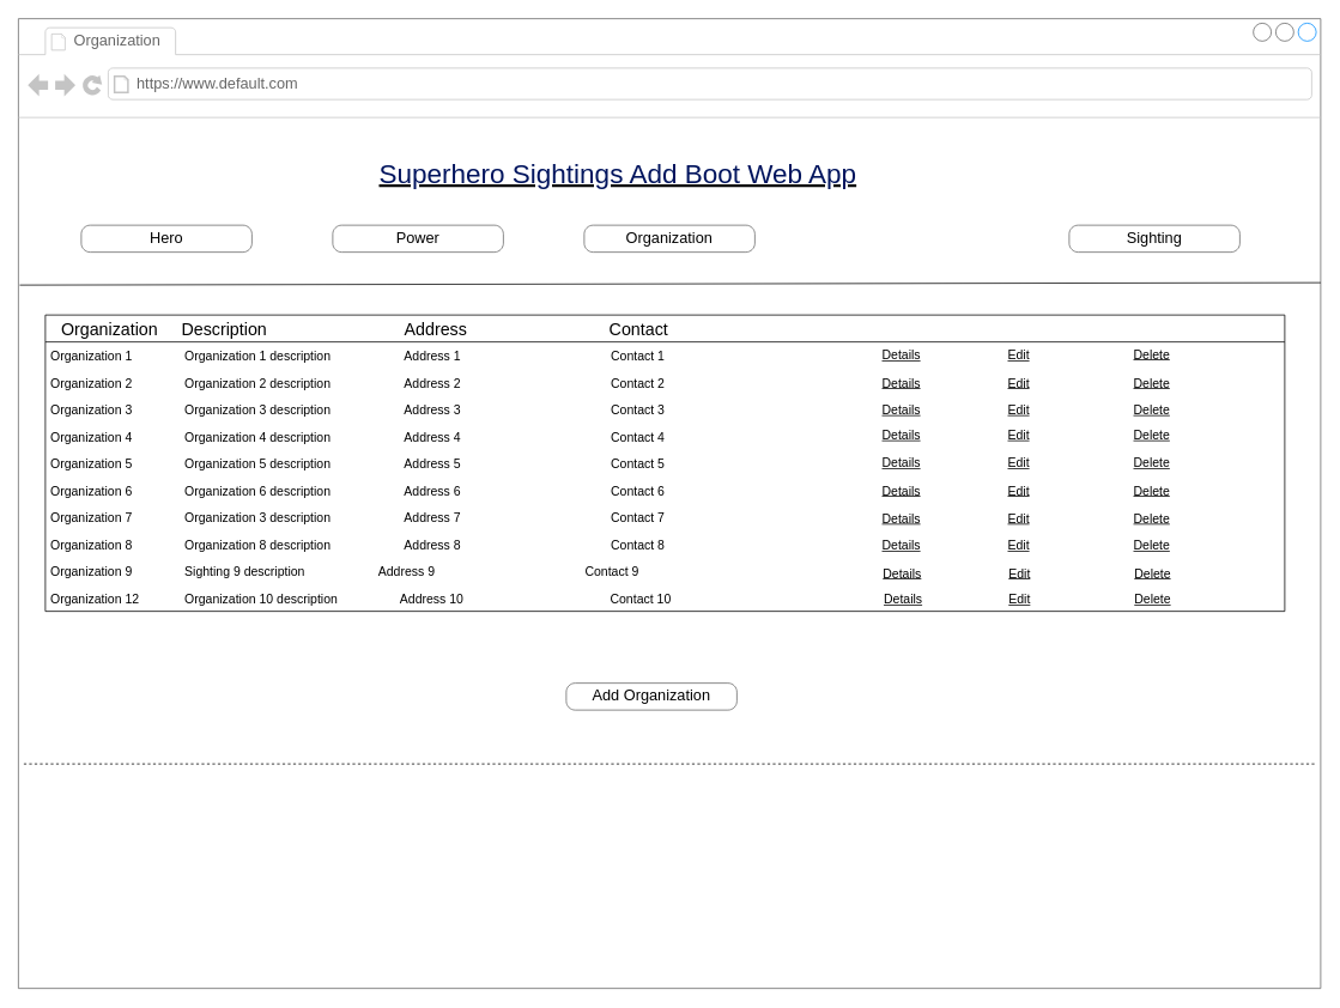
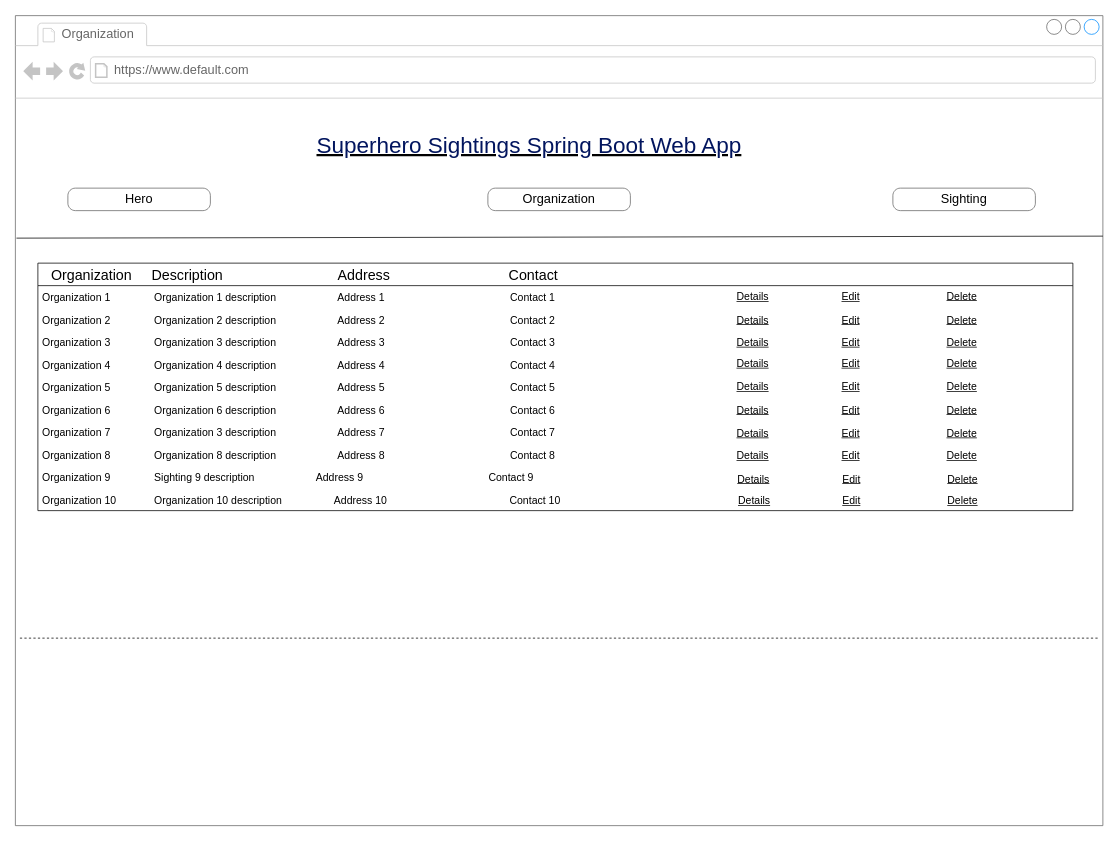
- <mxCell id="5" value="&lt;h2 style=&quot;box-sizing: border-box; margin-top: 0px; margin-bottom: 0.5rem; font-weight: 300; line-height: 1.2; font-size: 1.875rem; font-family: Arial, Helvetica, sans-serif; color: rgb(2, 21, 94); padding-top: 12px; padding-bottom: 0px; background-color: rgb(255, 255, 255);&quot; id=&quot;yui_3_17_2_1_1667340755161_39&quot;&gt;Superhero Sightings Add Boot Web App&lt;/h2&gt;" style="text;html=1;points=[];align=left;verticalAlign=top;spacingTop=-4;fontSize=30;fontFamily=Verdana;fontStyle=4" parent="2" vertex="1"><mxGeometry x="400" y="140" width="590" height="50" as="geometry" /></mxCell>
+ <mxCell id="5" value="&lt;h2 style=&quot;box-sizing: border-box; margin-top: 0px; margin-bottom: 0.5rem; font-weight: 300; line-height: 1.2; font-size: 1.875rem; font-family: Arial, Helvetica, sans-serif; color: rgb(2, 21, 94); padding-top: 12px; padding-bottom: 0px; background-color: rgb(255, 255, 255);&quot; id=&quot;yui_3_17_2_1_1667340755161_39&quot;&gt;Superhero Sightings Spring Boot Web App&lt;/h2&gt;" style="text;html=1;points=[];align=left;verticalAlign=top;spacingTop=-4;fontSize=30;fontFamily=Verdana;fontStyle=4" parent="2" vertex="1"><mxGeometry x="400" y="140" width="590" height="50" as="geometry" /></mxCell>
- <mxCell id="8" value="Power" style="strokeWidth=1;shadow=0;dashed=0;align=center;html=1;shape=mxgraph.mockup.buttons.button;strokeColor=#666666;mainText=;buttonStyle=round;fontSize=17;fontStyle=0;fillColor=none;whiteSpace=wrap;rounded=0;labelBackgroundColor=none;" parent="6" vertex="1"><mxGeometry x="280" width="190" height="30" as="geometry" /></mxCell>
- <mxCell id="21" value="Organization 12             Organization 10 description                  Address 10                                          Contact 10                   " style="text;strokeColor=none;fillColor=none;align=left;verticalAlign=middle;spacingLeft=4;spacingRight=4;overflow=hidden;points=[[0,0.5],[1,0.5]];portConstraint=eastwest;rotatable=0;fontSize=14;fontStyle=0" parent="11" vertex="1"><mxGeometry y="300" width="1380" height="30" as="geometry" /></mxCell>
+ <mxCell id="21" value="Organization 10             Organization 10 description                  Address 10                                          Contact 10                   " style="text;strokeColor=none;fillColor=none;align=left;verticalAlign=middle;spacingLeft=4;spacingRight=4;overflow=hidden;points=[[0,0.5],[1,0.5]];portConstraint=eastwest;rotatable=0;fontSize=14;fontStyle=0" parent="11" vertex="1"><mxGeometry y="300" width="1380" height="30" as="geometry" /></mxCell>
- <mxCell id="32" value="Add Organization" style="strokeWidth=1;shadow=0;dashed=0;align=center;html=1;shape=mxgraph.mockup.buttons.button;strokeColor=#666666;mainText=;buttonStyle=round;fontSize=17;fontStyle=0;fillColor=none;whiteSpace=wrap;rounded=0;labelBackgroundColor=none;" parent="2" vertex="1"><mxGeometry x="610" y="740" width="190" height="30" as="geometry" /></mxCell>
